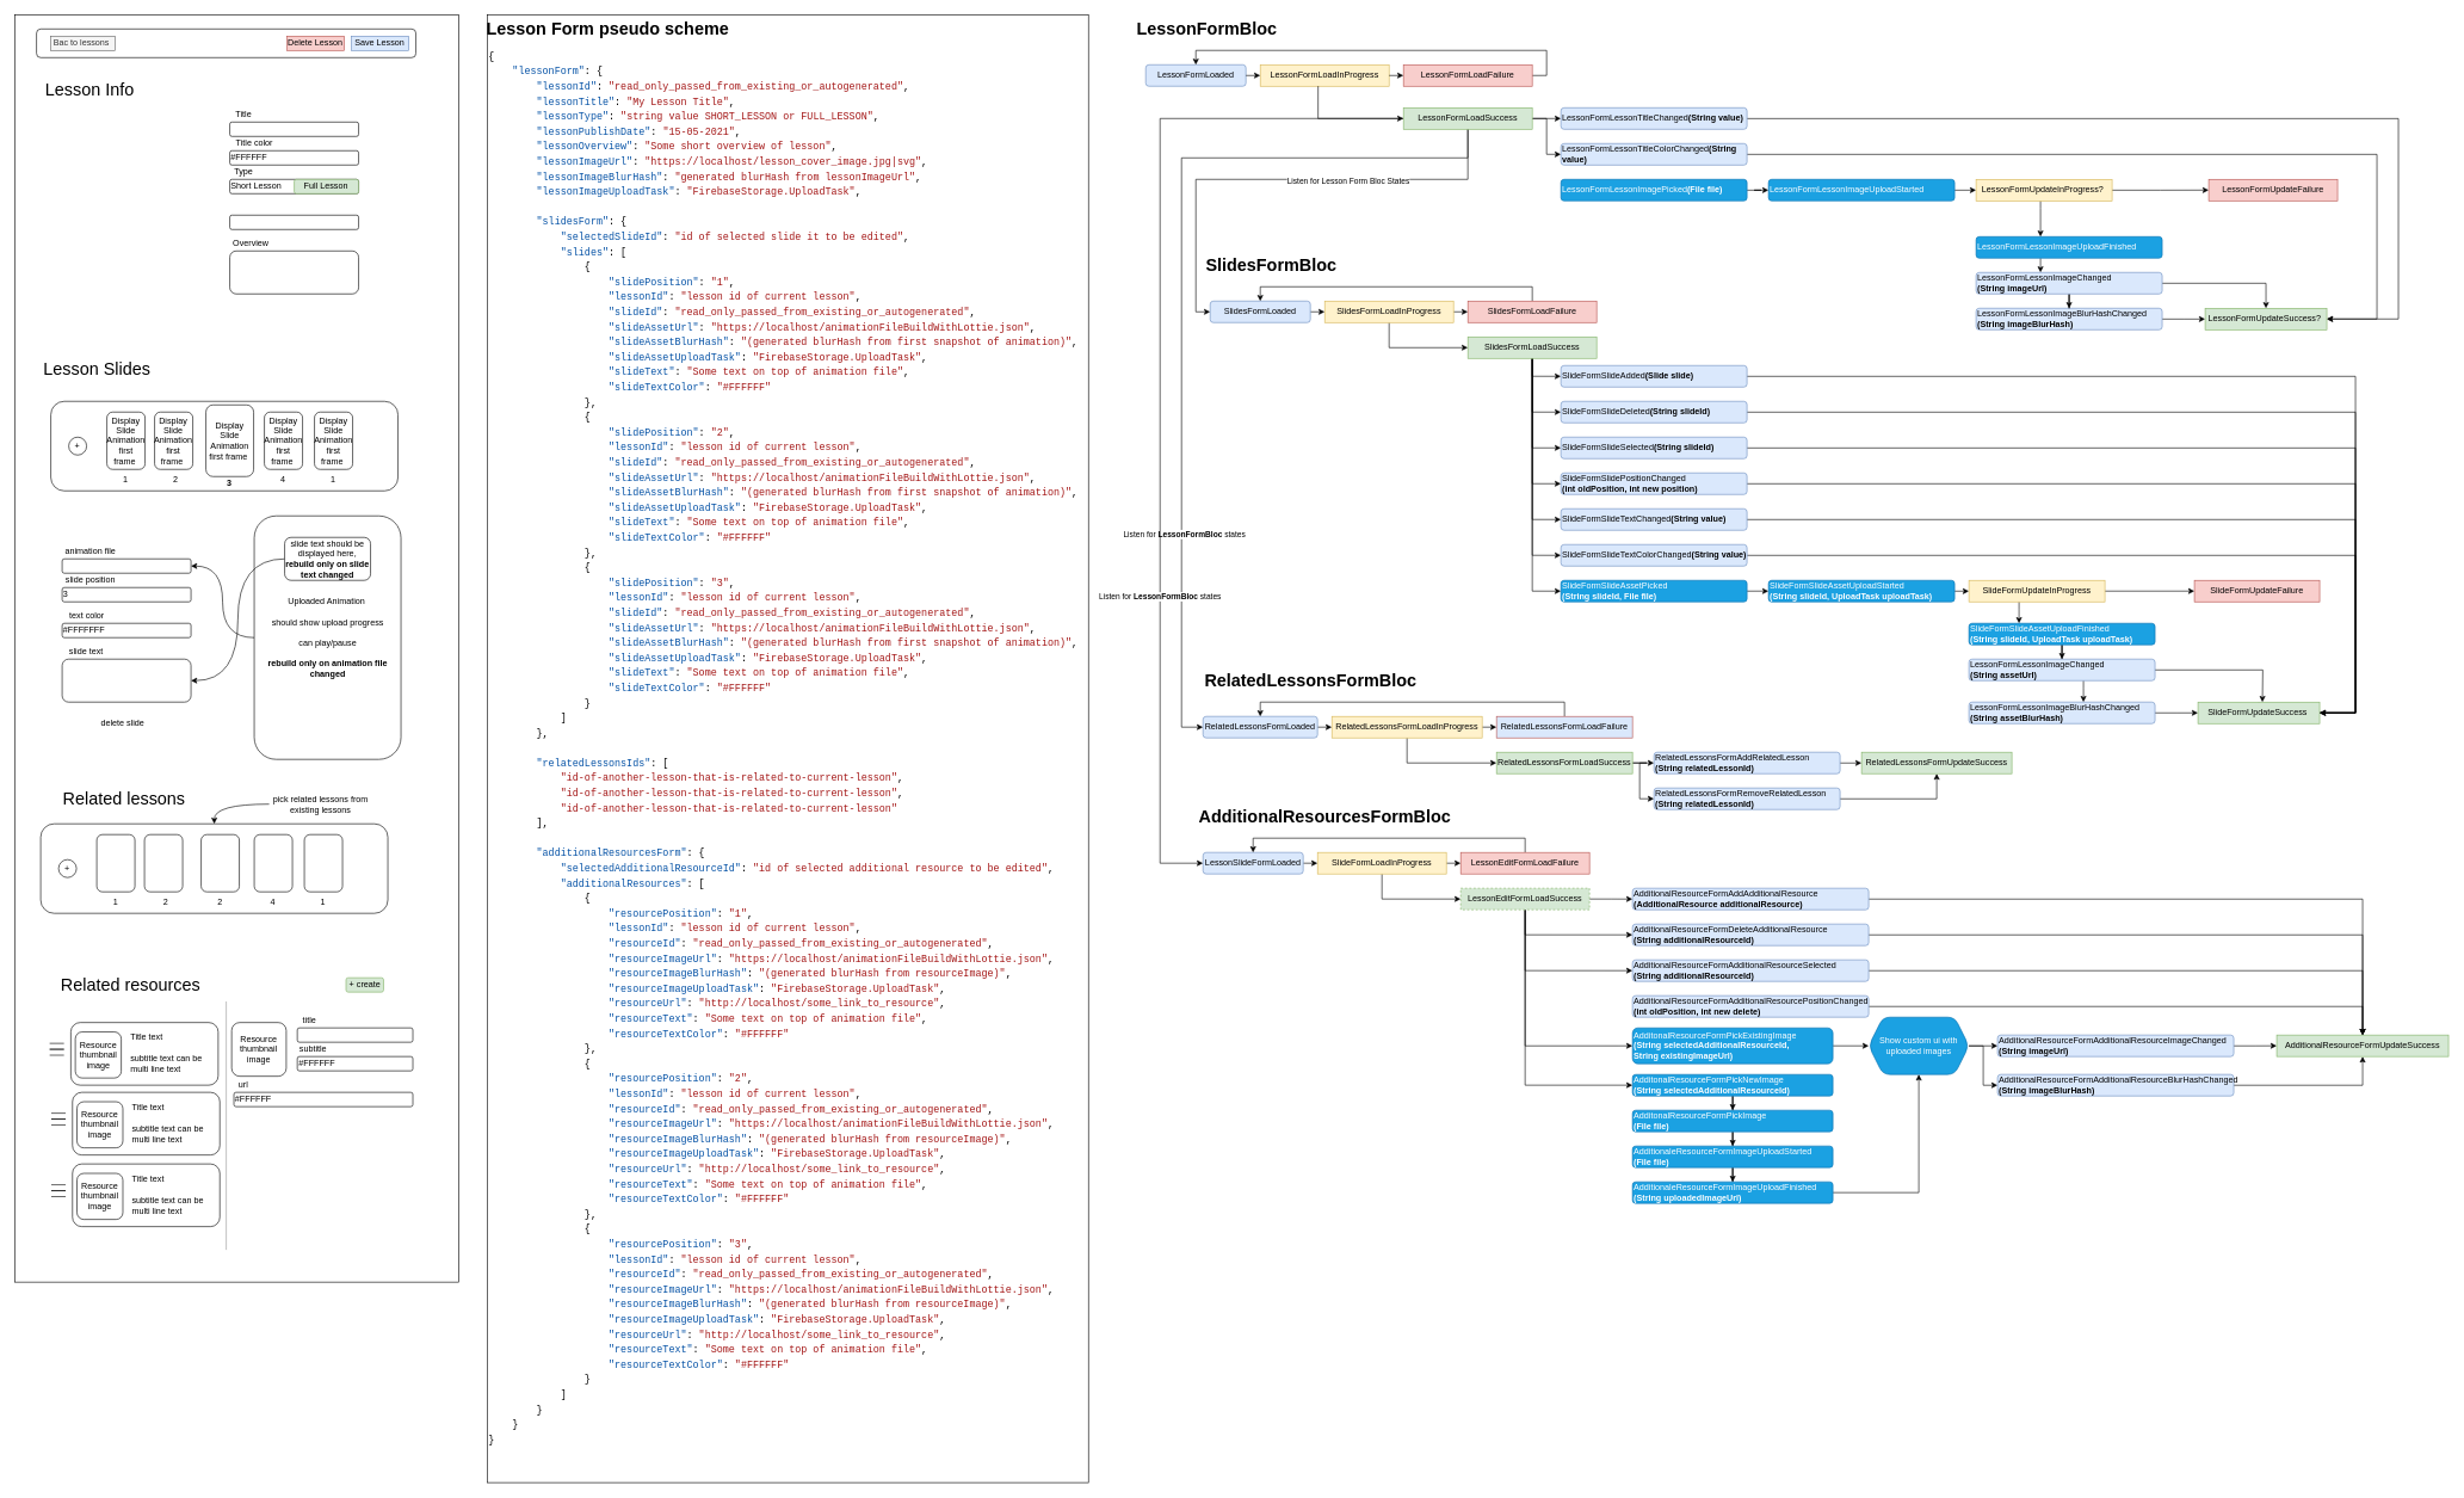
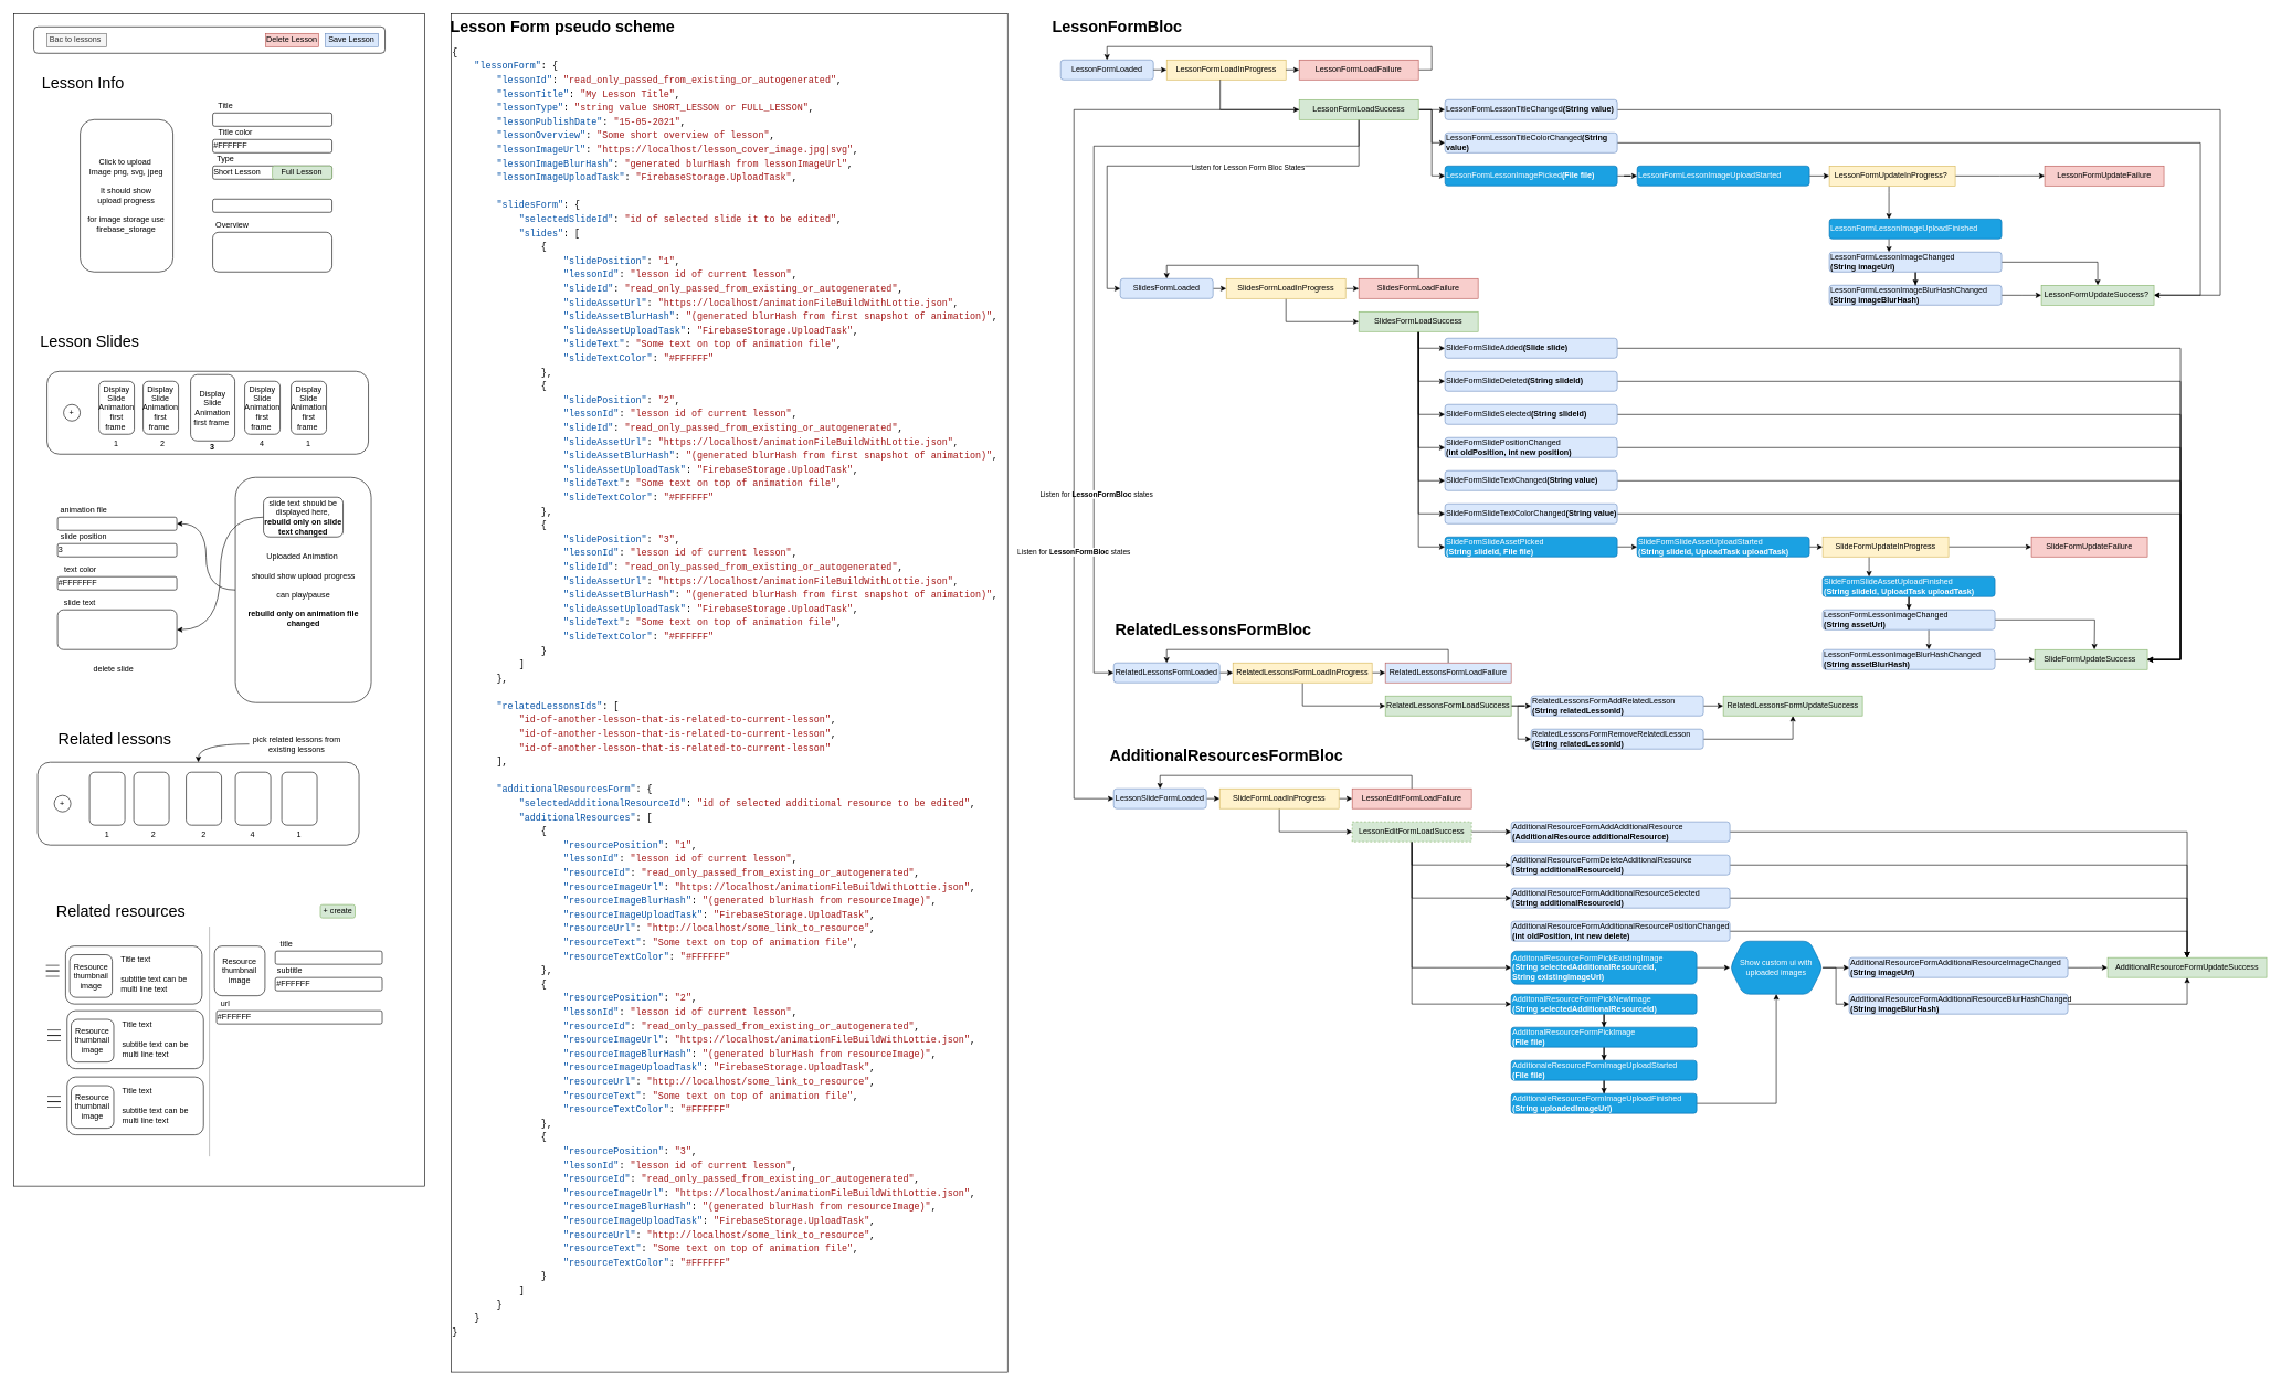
+ <mxCell id="102" style="edgeStyle=orthogonalEdgeStyle;rounded=0;orthogonalLoop=1;jettySize=auto;html=1;entryX=0;entryY=0.5;entryDx=0;entryDy=0;" edge="1" parent="1" source="105" target="157"><mxGeometry relative="1" as="geometry" /></mxCell>
+ <mxCell id="14" value="Click to upload&amp;nbsp;&lt;br&gt;Image png, svg, jpeg&lt;br&gt;&lt;br&gt;It should show&lt;br&gt;upload progress&lt;br&gt;&lt;br&gt;for image storage use firebase_storage" style="rounded=1;whiteSpace=wrap;html=1;" parent="6" vertex="1"><mxGeometry x="100.41" y="160" width="140" height="230" as="geometry" /></mxCell>
- <mxCell id="125" value="SlidesFormBloc" style="text;strokeColor=none;fillColor=none;html=1;fontSize=24;fontStyle=1;verticalAlign=middle;align=center;" parent="1" vertex="1"><mxGeometry x="1670" y="350" width="210" height="40" as="geometry" /></mxCell>
